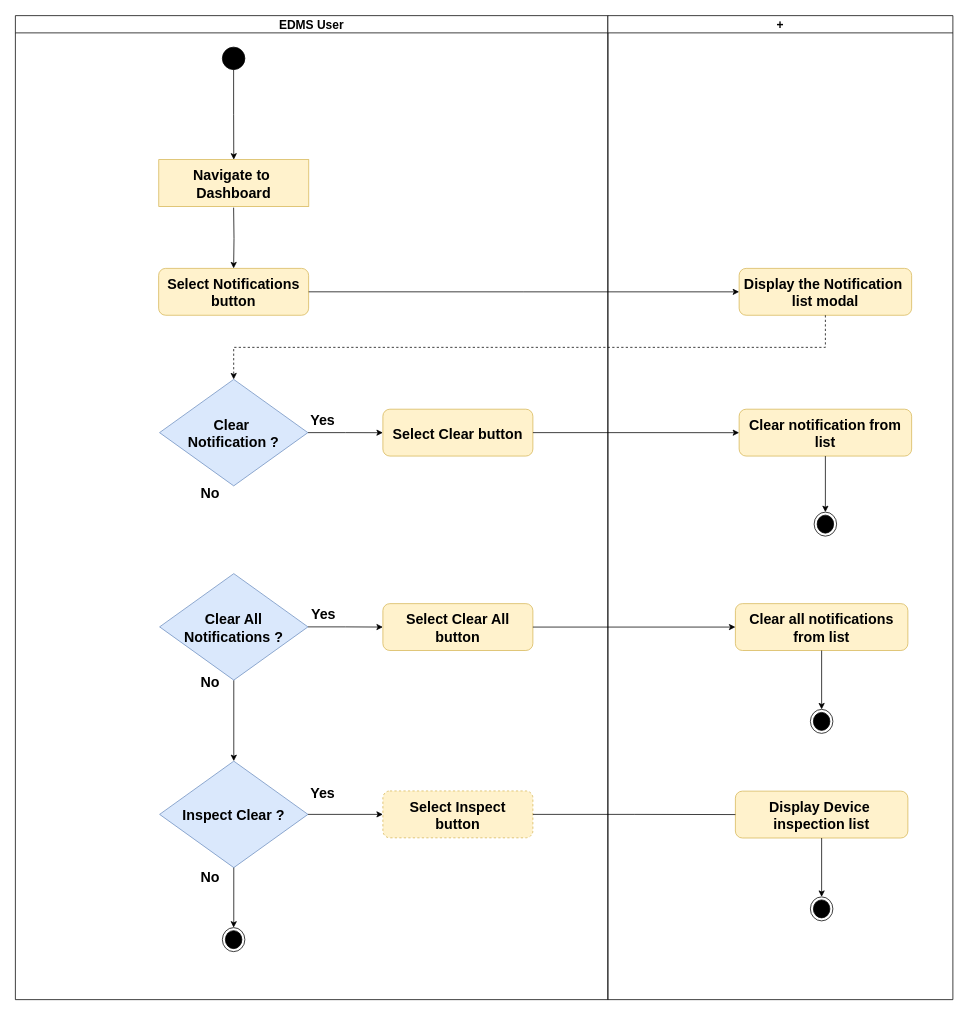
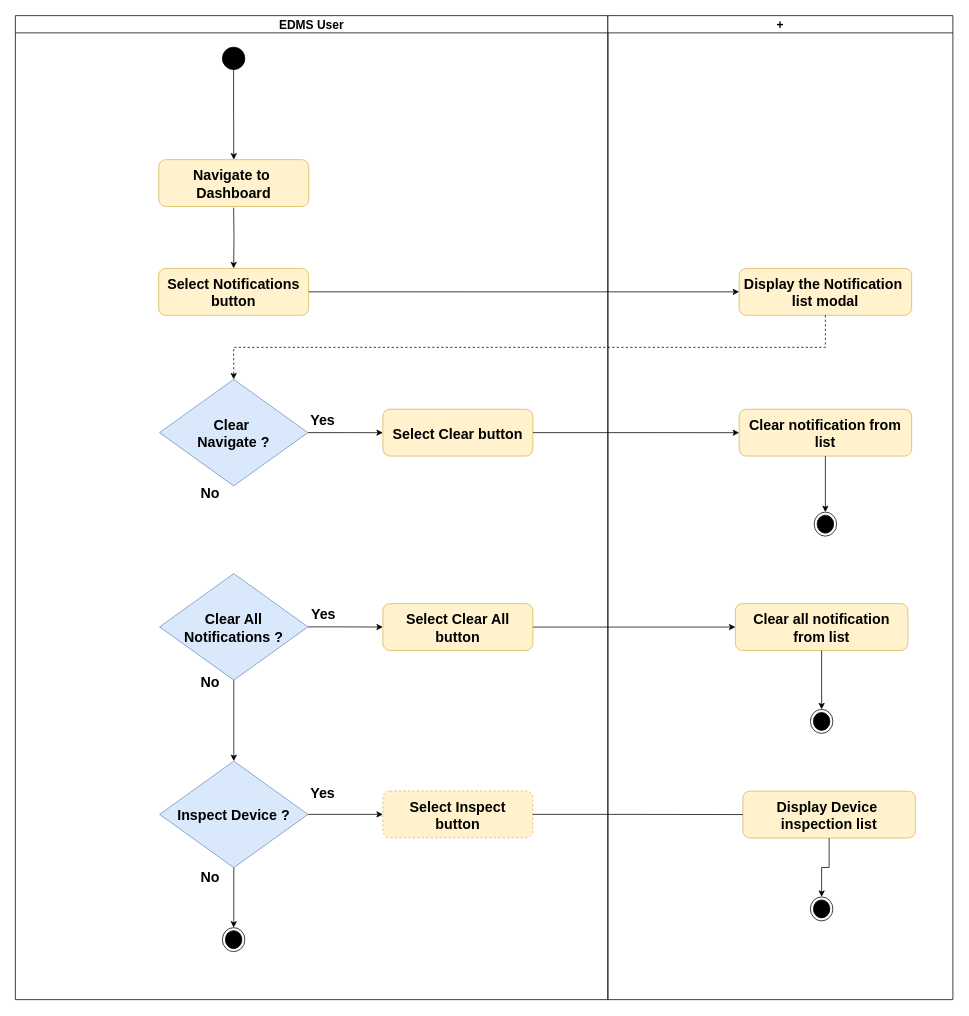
- <mxCell id="11" value="Navigate to &#10;Dashboard" style="fontSize=19;fillColor=#fff2cc;strokeColor=#d6b656;fontStyle=1;rounded=0;" vertex="1" parent="2"><mxGeometry x="191.21" y="192" width="200" height="62.5" as="geometry" /></mxCell>
+ <mxCell id="11" value="Navigate to &#10;Dashboard" style="rounded=1;fontSize=19;fillColor=#fff2cc;strokeColor=#d6b656;fontStyle=1" vertex="1" parent="2"><mxGeometry x="191.21" y="192" width="200" height="62.5" as="geometry" /></mxCell>
- <mxCell id="9" value="Clear &#10;Notification ?" style="rhombus;fontSize=19;fillColor=#dae8fc;strokeColor=#6c8ebf;fontStyle=1" vertex="1" parent="2"><mxGeometry x="192.21" y="485" width="197.79" height="142" as="geometry" /></mxCell>
+ <mxCell id="9" value="Clear &#10;Navigate ?" style="rhombus;fontSize=19;fillColor=#dae8fc;strokeColor=#6c8ebf;fontStyle=1" vertex="1" parent="2"><mxGeometry x="192.21" y="485" width="197.79" height="142" as="geometry" /></mxCell>
- <mxCell id="31" value="Clear all notifications&#10;from list" style="rounded=1;fontSize=19;fillColor=#fff2cc;strokeColor=#d6b656;fontStyle=1" vertex="1" parent="26"><mxGeometry x="170" y="784" width="230" height="62.5" as="geometry" /></mxCell>
+ <mxCell id="31" value="Clear all notification&#10;from list" style="rounded=1;fontSize=19;fillColor=#fff2cc;strokeColor=#d6b656;fontStyle=1" vertex="1" parent="26"><mxGeometry x="170" y="784" width="230" height="62.5" as="geometry" /></mxCell>
- <mxCell id="34" value="Display Device &#10;inspection list" style="rounded=1;fontSize=19;fillColor=#fff2cc;strokeColor=#d6b656;fontStyle=1" vertex="1" parent="26"><mxGeometry x="170" y="1034" width="230" height="62.5" as="geometry" /></mxCell>
+ <mxCell id="34" value="Display Device &#10;inspection list" style="rounded=1;fontSize=19;fillColor=#fff2cc;strokeColor=#d6b656;fontStyle=1" vertex="1" parent="26"><mxGeometry x="180" y="1034" width="230" height="62.5" as="geometry" /></mxCell>
- <mxCell id="19" value="Inspect Clear ?" style="rhombus;fontSize=19;fillColor=#dae8fc;strokeColor=#6c8ebf;fontStyle=1" vertex="1" parent="2"><mxGeometry x="192.32" y="994" width="197.79" height="142" as="geometry" /></mxCell>
+ <mxCell id="19" value="Inspect Device ?" style="rhombus;fontSize=19;fillColor=#dae8fc;strokeColor=#6c8ebf;fontStyle=1" vertex="1" parent="2"><mxGeometry x="192.32" y="994" width="197.79" height="142" as="geometry" /></mxCell>
